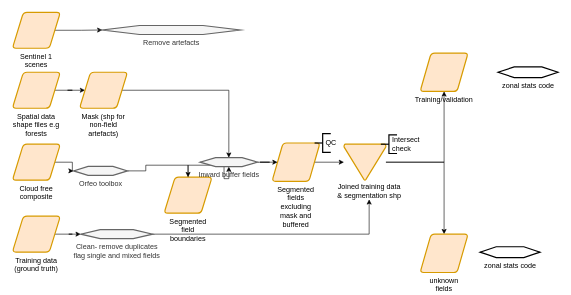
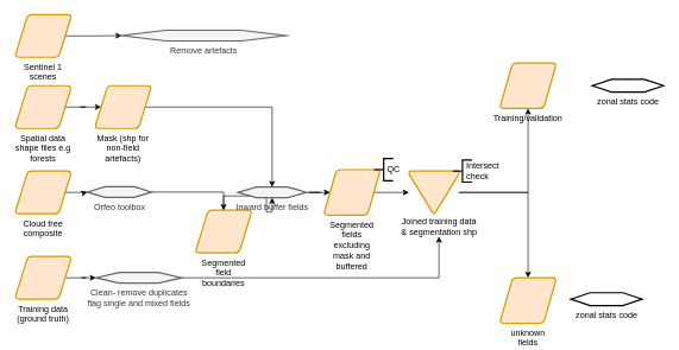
- <mxCell id="20" value="Orfeo toolbox" parent="1" style="verticalLabelPosition=bottom;verticalAlign=top;html=1;strokeWidth=2;shape=hexagon;perimeter=hexagonPerimeter2;arcSize=6;size=0.27;fillColor=#f5f5f5;strokeColor=#666666;fontColor=#333333;" vertex="1"><mxGeometry x="122" y="277" as="geometry" width="90" height="15" /></mxCell>
+ <mxCell id="20" value="Orfeo toolbox" parent="1" style="verticalLabelPosition=bottom;verticalAlign=top;html=1;strokeWidth=2;shape=hexagon;perimeter=hexagonPerimeter2;arcSize=6;size=0.27;fillColor=#f5f5f5;strokeColor=#666666;fontColor=#333333;" vertex="1"><mxGeometry as="geometry" y="262" x="122" width="90" height="15" /></mxCell>
